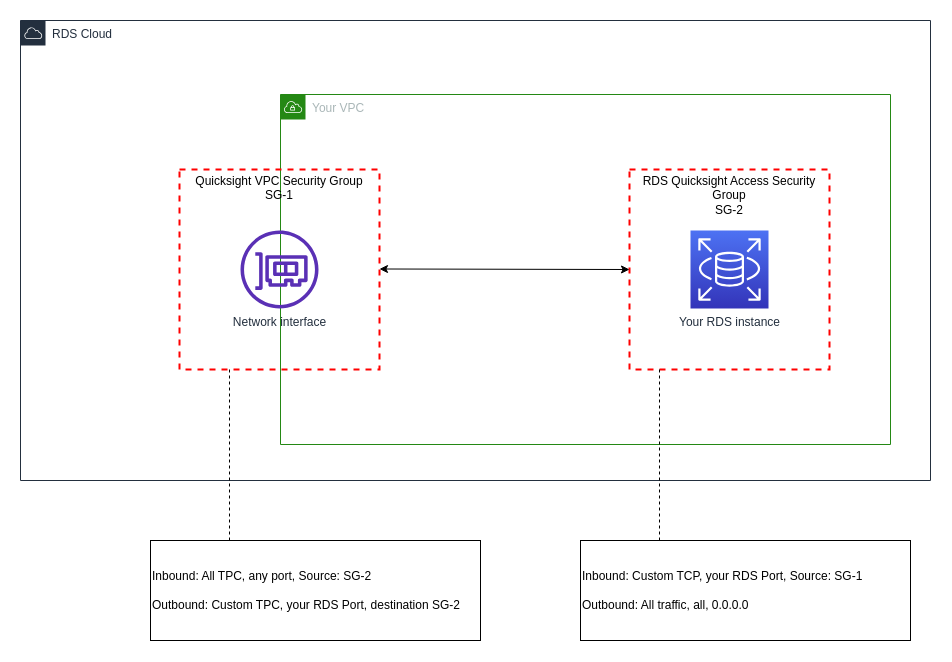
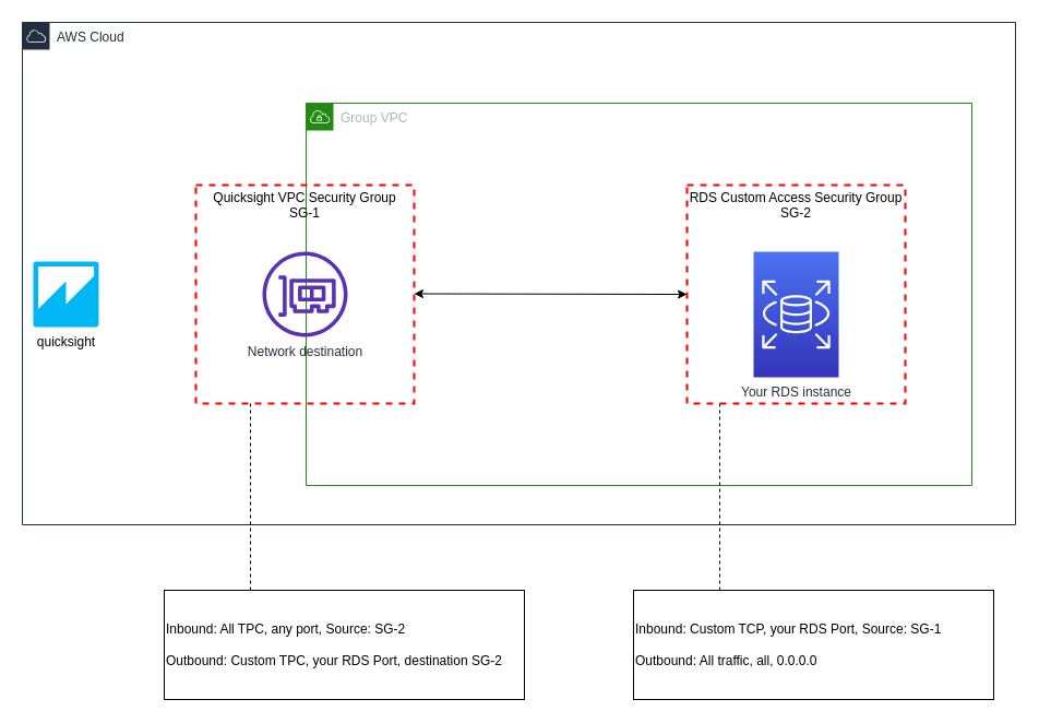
- <mxCell id="2" value="RDS Cloud" style="points=[[0,0],[0.25,0],[0.5,0],[0.75,0],[1,0],[1,0.25],[1,0.5],[1,0.75],[1,1],[0.75,1],[0.5,1],[0.25,1],[0,1],[0,0.75],[0,0.5],[0,0.25]];outlineConnect=0;gradientColor=none;html=1;whiteSpace=wrap;fontSize=12;fontStyle=0;shape=mxgraph.aws4.group;grIcon=mxgraph.aws4.group_aws_cloud;strokeColor=#232F3E;fillColor=none;verticalAlign=top;align=left;spacingLeft=30;fontColor=#232F3E;dashed=0;" vertex="1" parent="1"><mxGeometry y="20" width="910" height="460" as="geometry" x="20" /></mxCell>
+ <mxCell id="2" value="AWS Cloud" style="points=[[0,0],[0.25,0],[0.5,0],[0.75,0],[1,0],[1,0.25],[1,0.5],[1,0.75],[1,1],[0.75,1],[0.5,1],[0.25,1],[0,1],[0,0.75],[0,0.5],[0,0.25]];outlineConnect=0;gradientColor=none;html=1;whiteSpace=wrap;fontSize=12;fontStyle=0;shape=mxgraph.aws4.group;grIcon=mxgraph.aws4.group_aws_cloud;strokeColor=#232F3E;fillColor=none;verticalAlign=top;align=left;spacingLeft=30;fontColor=#232F3E;dashed=0;" vertex="1" parent="1"><mxGeometry y="20" width="910" height="460" as="geometry" x="20" /></mxCell>
- <mxCell id="3" value="Your VPC" style="points=[[0,0],[0.25,0],[0.5,0],[0.75,0],[1,0],[1,0.25],[1,0.5],[1,0.75],[1,1],[0.75,1],[0.5,1],[0.25,1],[0,1],[0,0.75],[0,0.5],[0,0.25]];outlineConnect=0;gradientColor=none;html=1;whiteSpace=wrap;fontSize=12;fontStyle=0;shape=mxgraph.aws4.group;grIcon=mxgraph.aws4.group_vpc;strokeColor=#248814;fillColor=none;verticalAlign=top;align=left;spacingLeft=30;fontColor=#AAB7B8;dashed=0;" vertex="1" parent="1"><mxGeometry x="280" y="94" width="610" height="350" as="geometry" /></mxCell>
+ <mxCell id="3" value="Group VPC" style="points=[[0,0],[0.25,0],[0.5,0],[0.75,0],[1,0],[1,0.25],[1,0.5],[1,0.75],[1,1],[0.75,1],[0.5,1],[0.25,1],[0,1],[0,0.75],[0,0.5],[0,0.25]];outlineConnect=0;gradientColor=none;html=1;whiteSpace=wrap;fontSize=12;fontStyle=0;shape=mxgraph.aws4.group;grIcon=mxgraph.aws4.group_vpc;strokeColor=#248814;fillColor=none;verticalAlign=top;align=left;spacingLeft=30;fontColor=#AAB7B8;dashed=0;" vertex="1" parent="1"><mxGeometry x="280" y="94" width="610" height="350" as="geometry" /></mxCell>
- <mxCell id="4" value="RDS Quicksight Access Security Group&lt;br&gt;SG-2" style="fontStyle=0;verticalAlign=top;align=center;spacingTop=-2;fillColor=none;rounded=0;whiteSpace=wrap;html=1;strokeColor=#FF0000;strokeWidth=2;dashed=1;container=1;collapsible=0;expand=0;recursiveResize=0;" vertex="1" parent="1"><mxGeometry x="629" y="169" width="200" height="200" as="geometry" /></mxCell>
+ <mxCell id="4" value="RDS Custom Access Security Group&lt;br&gt;SG-2" style="fontStyle=0;verticalAlign=top;align=center;spacingTop=-2;fillColor=none;rounded=0;whiteSpace=wrap;html=1;strokeColor=#FF0000;strokeWidth=2;dashed=1;container=1;collapsible=0;expand=0;recursiveResize=0;" vertex="1" parent="1"><mxGeometry x="629" y="169" width="200" height="200" as="geometry" /></mxCell>
+ <mxCell id="5" value="quicksight" style="outlineConnect=0;dashed=0;verticalLabelPosition=bottom;verticalAlign=top;align=center;html=1;shape=mxgraph.aws3.quicksight;fillColor=#00B7F4;gradientColor=none;" vertex="1" parent="1"><mxGeometry x="30" y="239" width="60" height="60" as="geometry" /></mxCell>
- <mxCell id="6" value="Your RDS instance" style="outlineConnect=0;fontColor=#232F3E;gradientColor=#4D72F3;gradientDirection=north;fillColor=#3334B9;strokeColor=#ffffff;dashed=0;verticalLabelPosition=bottom;verticalAlign=top;align=center;html=1;fontSize=12;fontStyle=0;aspect=fixed;shape=mxgraph.aws4.resourceIcon;resIcon=mxgraph.aws4.rds;" vertex="1" parent="1"><mxGeometry x="690" y="230" width="78" height="78" as="geometry" /></mxCell>
+ <mxCell id="6" value="Your RDS instance" style="outlineConnect=0;fontColor=#232F3E;gradientColor=#4D72F3;gradientDirection=north;fillColor=#3334B9;strokeColor=#ffffff;dashed=0;verticalLabelPosition=bottom;verticalAlign=top;align=center;html=1;fontSize=12;fontStyle=0;aspect=fixed;shape=mxgraph.aws4.resourceIcon;resIcon=mxgraph.aws4.rds;" vertex="1" parent="1"><mxGeometry x="690" y="230" width="78" height="115" as="geometry" /></mxCell>
- <mxCell id="7" value="Network interface" style="outlineConnect=0;fontColor=#232F3E;gradientColor=none;fillColor=#5A30B5;strokeColor=none;dashed=0;verticalLabelPosition=bottom;verticalAlign=top;align=center;html=1;fontSize=12;fontStyle=0;aspect=fixed;pointerEvents=1;shape=mxgraph.aws4.elastic_network_interface;" vertex="1" parent="1"><mxGeometry x="240" y="230" width="78" height="78" as="geometry" /></mxCell>
+ <mxCell id="7" value="Network destination" style="outlineConnect=0;fontColor=#232F3E;gradientColor=none;fillColor=#5A30B5;strokeColor=none;dashed=0;verticalLabelPosition=bottom;verticalAlign=top;align=center;html=1;fontSize=12;fontStyle=0;aspect=fixed;pointerEvents=1;shape=mxgraph.aws4.elastic_network_interface;" vertex="1" parent="1"><mxGeometry x="240" y="230" width="78" height="78" as="geometry" /></mxCell>
